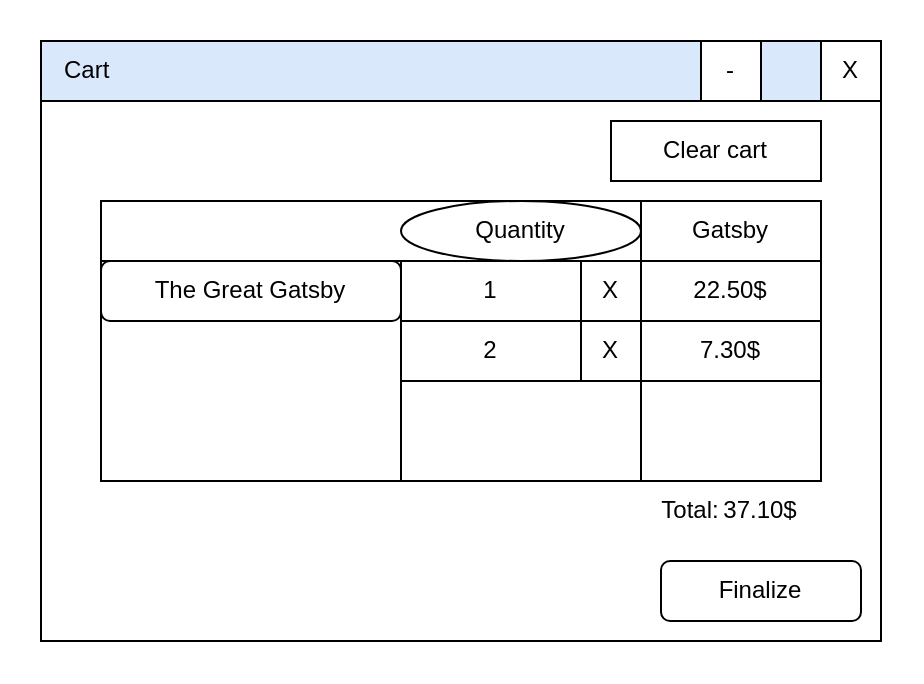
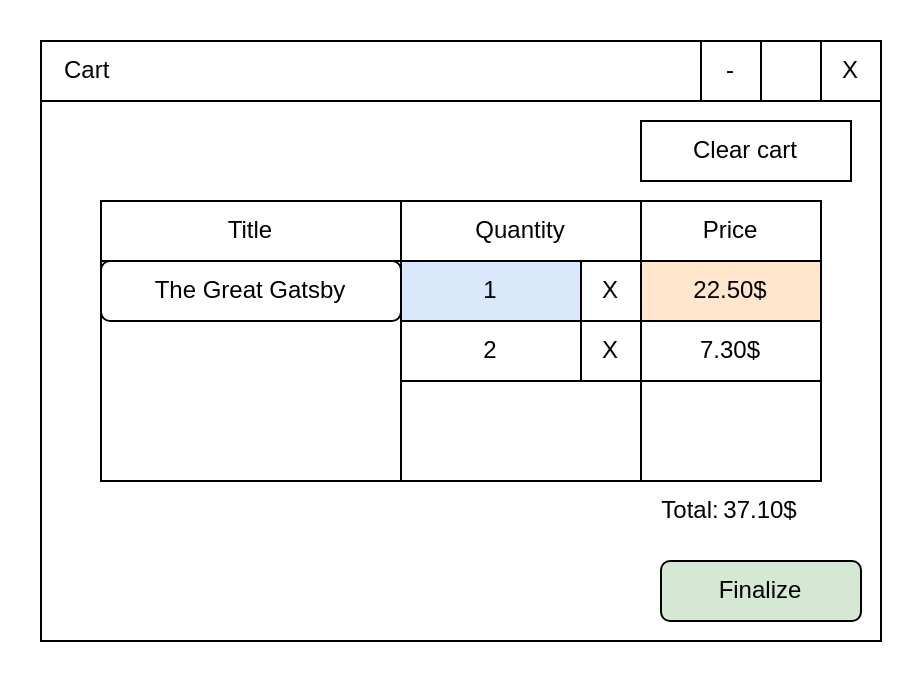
- <mxCell id="3" value="Cart" style="rounded=0;whiteSpace=wrap;html=1;align=left;spacingLeft=10;fillColor=#dae8fc;" vertex="1" parent="1"><mxGeometry x="20" y="20" width="400" height="30" as="geometry" /></mxCell>
+ <mxCell id="3" value="Cart" style="rounded=0;whiteSpace=wrap;html=1;align=left;spacingLeft=10;" vertex="1" parent="1"><mxGeometry x="20" y="20" width="400" height="30" as="geometry" /></mxCell>
- <mxCell id="20" value="Clear cart" style="rounded=0;whiteSpace=wrap;html=1;" vertex="1" parent="1"><mxGeometry x="305" y="60" width="105" height="30" as="geometry" /></mxCell>
+ <mxCell id="20" value="Clear cart" style="rounded=0;whiteSpace=wrap;html=1;" vertex="1" parent="1"><mxGeometry x="320" y="60" width="105" height="30" as="geometry" /></mxCell>
+ <mxCell id="9" value="Title" style="rounded=0;whiteSpace=wrap;html=1;" vertex="1" parent="1"><mxGeometry x="50" y="100" width="150" height="30" as="geometry" /></mxCell>
- <mxCell id="10" value="Quantity" style="ellipse;whiteSpace=wrap;html=1;" vertex="1" parent="1"><mxGeometry x="200" y="100" width="120" height="30" as="geometry" /></mxCell>
+ <mxCell id="10" value="Quantity" style="rounded=0;whiteSpace=wrap;html=1;" vertex="1" parent="1"><mxGeometry x="200" y="100" width="120" height="30" as="geometry" /></mxCell>
- <mxCell id="11" value="Gatsby" style="rounded=0;whiteSpace=wrap;html=1;" vertex="1" parent="1"><mxGeometry x="320" y="100" width="90" height="30" as="geometry" /></mxCell>
+ <mxCell id="11" value="Price" style="rounded=0;whiteSpace=wrap;html=1;" vertex="1" parent="1"><mxGeometry x="320" y="100" width="90" height="30" as="geometry" /></mxCell>
- <mxCell id="18" value="1" style="rounded=0;whiteSpace=wrap;html=1;" vertex="1" parent="1"><mxGeometry x="200" y="130" width="90" height="30" as="geometry" /></mxCell>
+ <mxCell id="18" value="1" style="rounded=0;whiteSpace=wrap;html=1;fillColor=#dae8fc;" vertex="1" parent="1"><mxGeometry x="200" y="130" width="90" height="30" as="geometry" /></mxCell>
- <mxCell id="19" value="22.50$" style="rounded=0;whiteSpace=wrap;html=1;" vertex="1" parent="1"><mxGeometry x="320" y="130" width="90" height="30" as="geometry" /></mxCell>
+ <mxCell id="19" value="22.50$" style="rounded=0;whiteSpace=wrap;html=1;fillColor=#ffe6cc;" vertex="1" parent="1"><mxGeometry x="320" y="130" width="90" height="30" as="geometry" /></mxCell>
- <mxCell id="7" value="Finalize" style="rounded=1;whiteSpace=wrap;html=1;" vertex="1" parent="1"><mxGeometry x="330" y="280" width="100" height="30" as="geometry" /></mxCell>
+ <mxCell id="7" value="Finalize" style="rounded=1;whiteSpace=wrap;html=1;fillColor=#d5e8d4;" vertex="1" parent="1"><mxGeometry x="330" y="280" width="100" height="30" as="geometry" /></mxCell>
